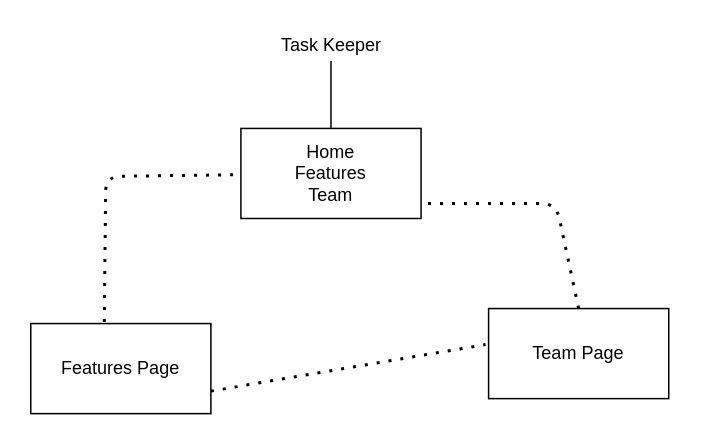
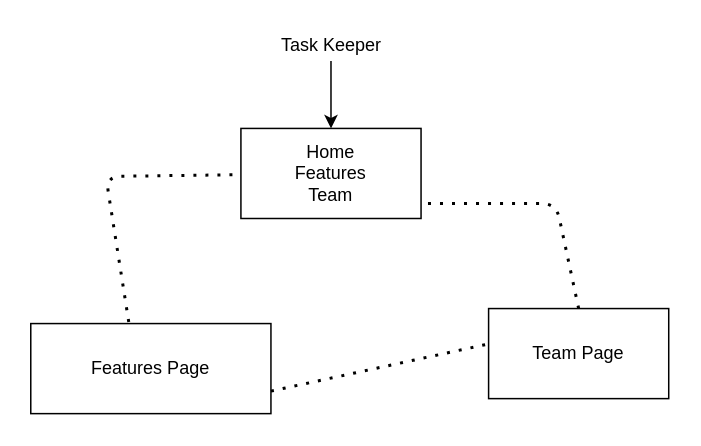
- <mxCell id="4" value="" style="endArrow=none;html=1;entryX=0.5;entryY=0;entryDx=0;entryDy=0;" edge="1" parent="1" source="2" target="3"><mxGeometry width="50" height="50" relative="1" as="geometry"><mxPoint x="350" y="105" as="sourcePoint" /><mxPoint x="340" y="155" as="targetPoint" /></mxGeometry></mxCell>
+ <mxCell id="4" value="" style="endArrow=classic;html=1;entryX=0.5;entryY=0;entryDx=0;entryDy=0;" edge="1" parent="1" source="2" target="3"><mxGeometry width="50" height="50" relative="1" as="geometry"><mxPoint x="350" y="105" as="sourcePoint" /><mxPoint x="340" y="155" as="targetPoint" /></mxGeometry></mxCell>
- <mxCell id="6" value="Features Page" style="rounded=0;whiteSpace=wrap;html=1;" vertex="1" parent="1"><mxGeometry x="20" y="215" width="120" height="60" as="geometry" /></mxCell>
+ <mxCell id="6" value="Features Page" style="rounded=0;whiteSpace=wrap;html=1;" vertex="1" parent="1"><mxGeometry x="20" y="215" width="160" height="60" as="geometry" /></mxCell>
